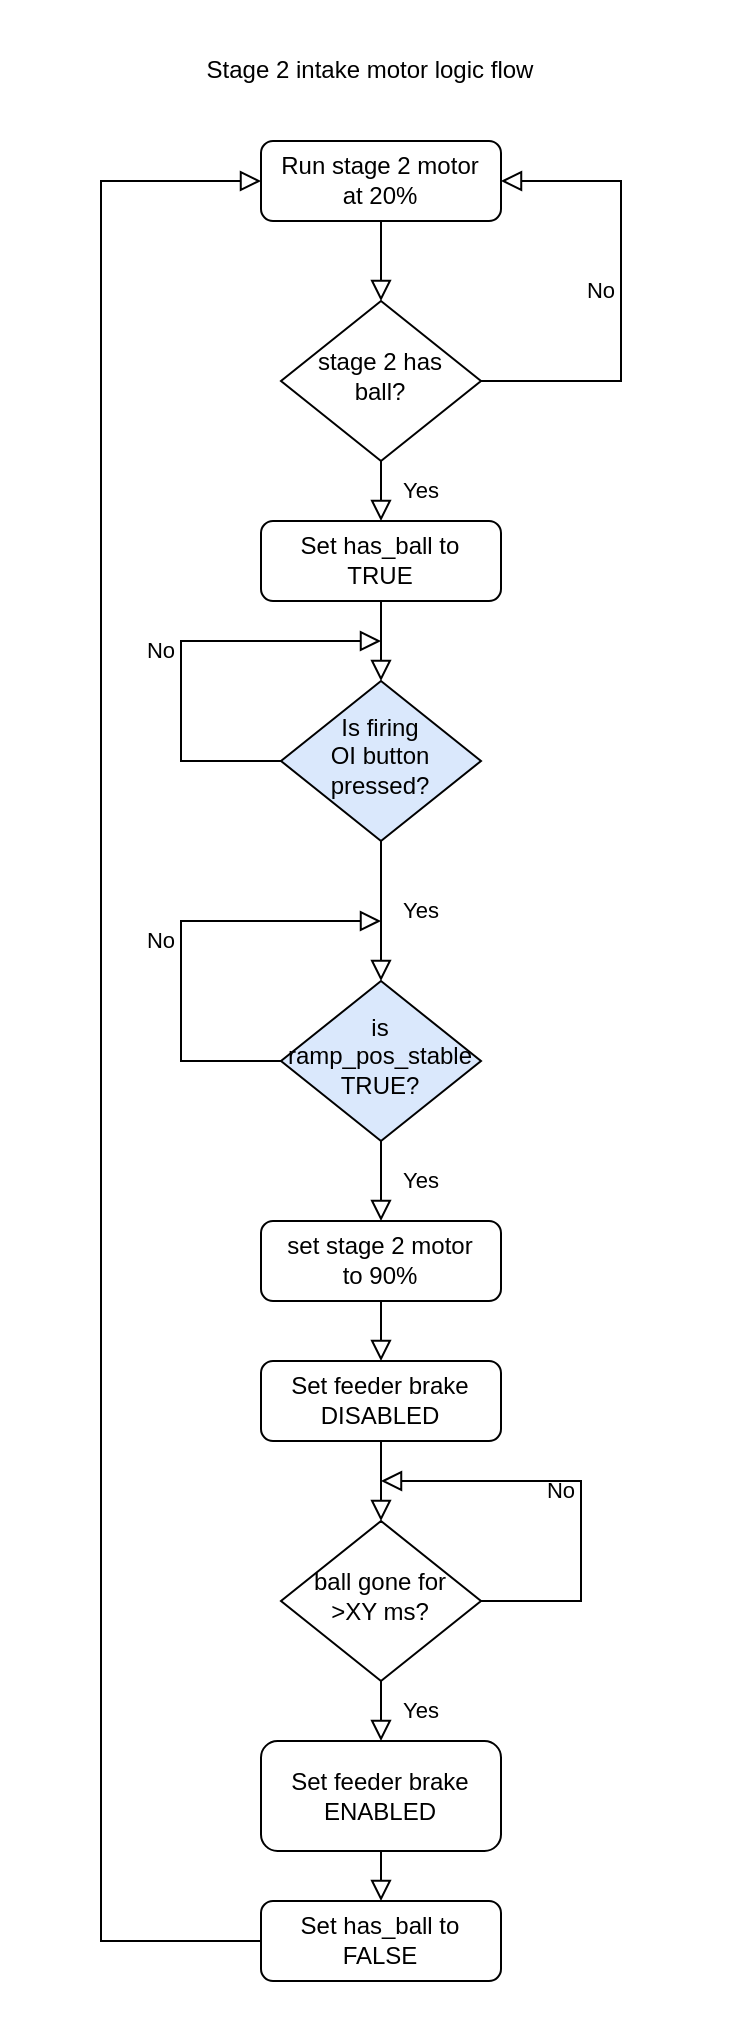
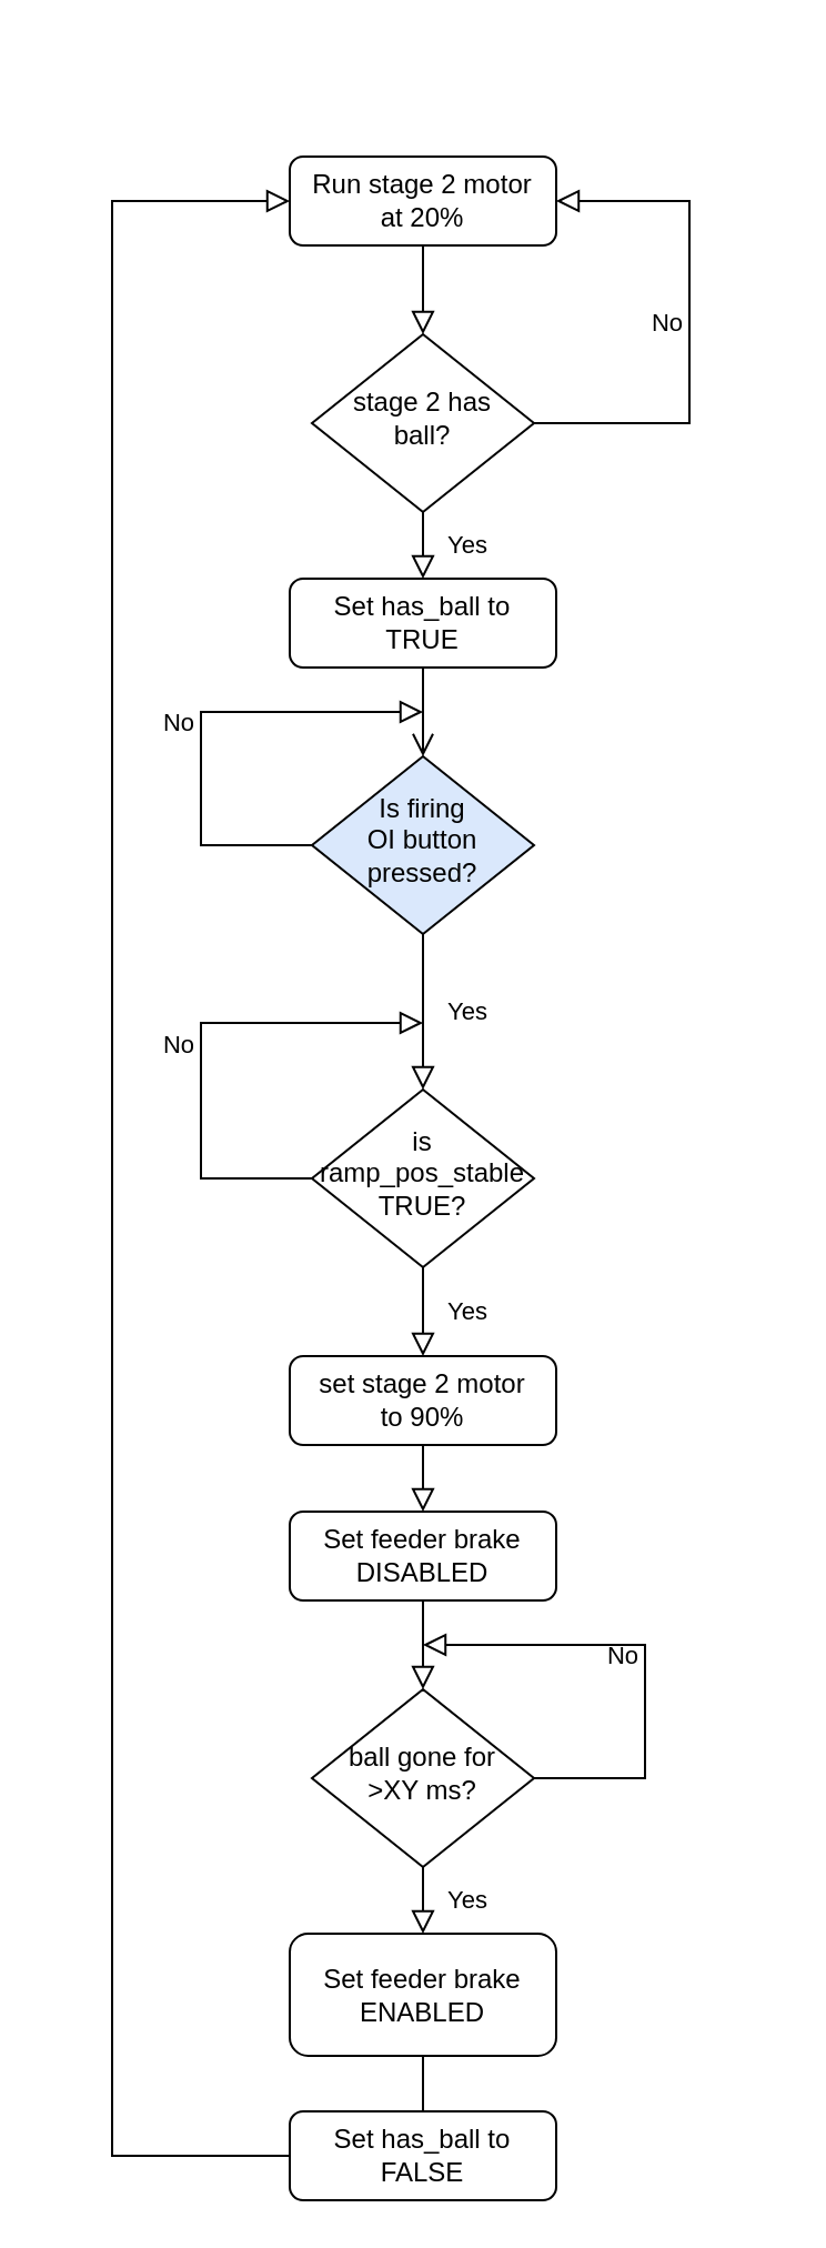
- <mxCell id="7" value="Stage 2 intake motor logic flow" style="text;html=1;strokeColor=none;fillColor=none;align=center;verticalAlign=middle;whiteSpace=wrap;rounded=0;" parent="1" vertex="1"><mxGeometry x="20" y="20" width="330" height="30" as="geometry" /></mxCell>
- <mxCell id="23" value="" style="endArrow=block;html=1;rounded=0;entryX=0.5;entryY=0;entryDx=0;entryDy=0;endFill=0;endSize=8;exitX=0.5;exitY=1;exitDx=0;exitDy=0;" parent="1" source="22" target="6" edge="1"><mxGeometry width="50" height="50" relative="1" as="geometry"><mxPoint x="190" y="310" as="sourcePoint" /><mxPoint x="200" y="540" as="targetPoint" /><Array as="points" /></mxGeometry></mxCell>
+ <mxCell id="23" value="" style="endArrow=open;html=1;rounded=0;entryX=0.5;entryY=0;entryDx=0;entryDy=0;endFill=0;endSize=8;exitX=0.5;exitY=1;exitDx=0;exitDy=0;" parent="1" source="22" target="6" edge="1"><mxGeometry width="50" height="50" relative="1" as="geometry"><mxPoint x="190" y="310" as="sourcePoint" /><mxPoint x="200" y="540" as="targetPoint" /><Array as="points" /></mxGeometry></mxCell>
- <mxCell id="24" value="&lt;div&gt;is&lt;/div&gt;&lt;div&gt;ramp_pos_stable&lt;/div&gt;&lt;div&gt;TRUE?&lt;br&gt;&lt;/div&gt;" style="rhombus;whiteSpace=wrap;html=1;shadow=0;fontFamily=Helvetica;fontSize=12;align=center;strokeWidth=1;spacing=6;spacingTop=-4;fillColor=#dae8fc;" parent="1" vertex="1"><mxGeometry x="140" y="490" width="100" height="80" as="geometry" /></mxCell>
+ <mxCell id="24" value="&lt;div&gt;is&lt;/div&gt;&lt;div&gt;ramp_pos_stable&lt;/div&gt;&lt;div&gt;TRUE?&lt;br&gt;&lt;/div&gt;" style="rhombus;whiteSpace=wrap;html=1;shadow=0;fontFamily=Helvetica;fontSize=12;align=center;strokeWidth=1;spacing=6;spacingTop=-4;" parent="1" vertex="1"><mxGeometry x="140" y="490" width="100" height="80" as="geometry" /></mxCell>
- <mxCell id="21" value="" style="endArrow=block;html=1;rounded=0;exitX=0.5;exitY=1;exitDx=0;exitDy=0;entryX=0.5;entryY=0;entryDx=0;entryDy=0;endFill=0;endSize=8;" parent="1" source="17" target="20" edge="1"><mxGeometry width="50" height="50" relative="1" as="geometry"><mxPoint x="200" y="660" as="sourcePoint" /><mxPoint x="200" y="690" as="targetPoint" /><Array as="points" /></mxGeometry></mxCell>
+ <mxCell id="21" value="" style="endArrow=none;html=1;rounded=0;exitX=0.5;exitY=1;exitDx=0;exitDy=0;entryX=0.5;entryY=0;entryDx=0;entryDy=0;endFill=0;endSize=8;" parent="1" source="17" target="20" edge="1"><mxGeometry width="50" height="50" relative="1" as="geometry"><mxPoint x="200" y="660" as="sourcePoint" /><mxPoint x="200" y="690" as="targetPoint" /><Array as="points" /></mxGeometry></mxCell>
